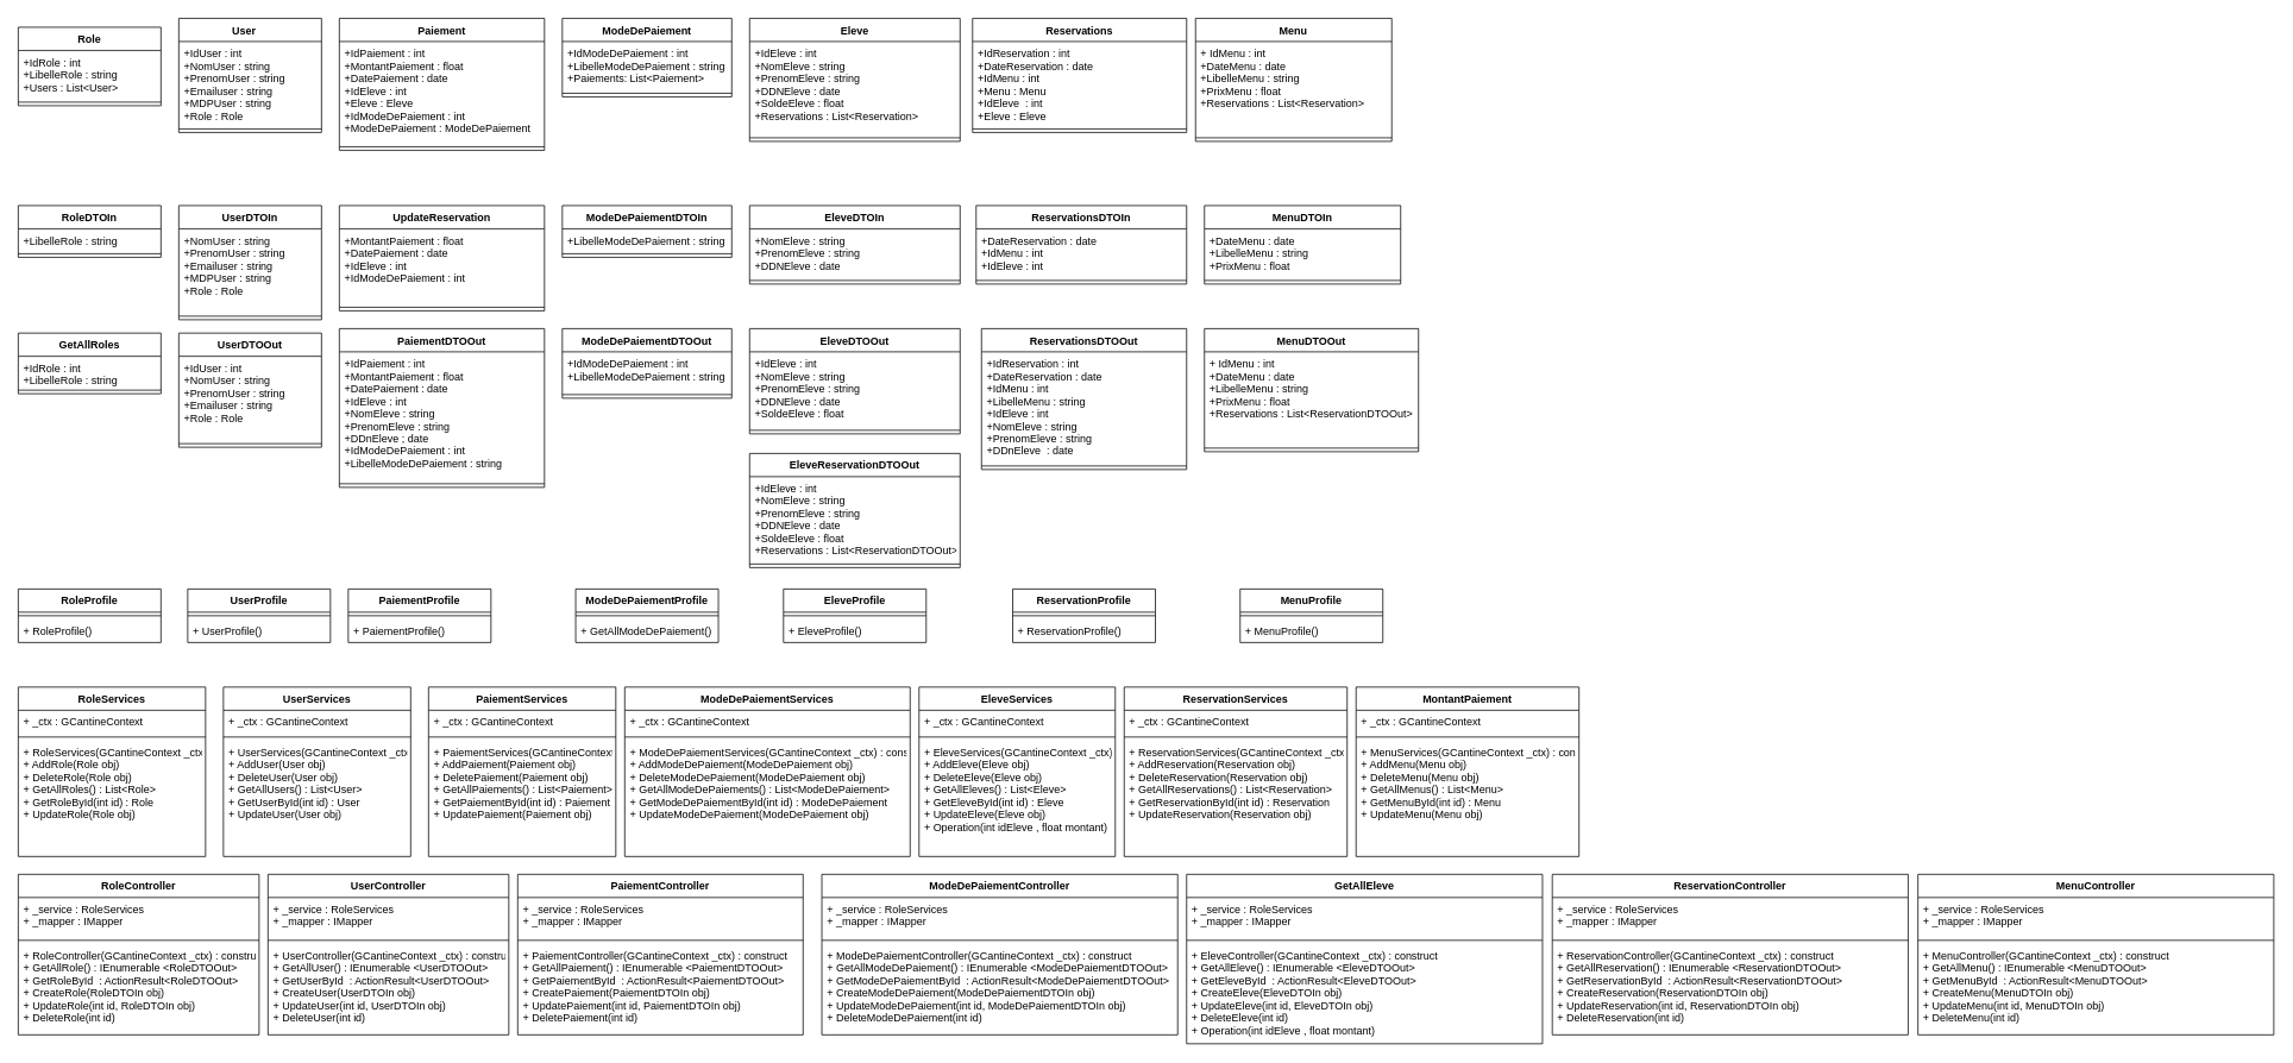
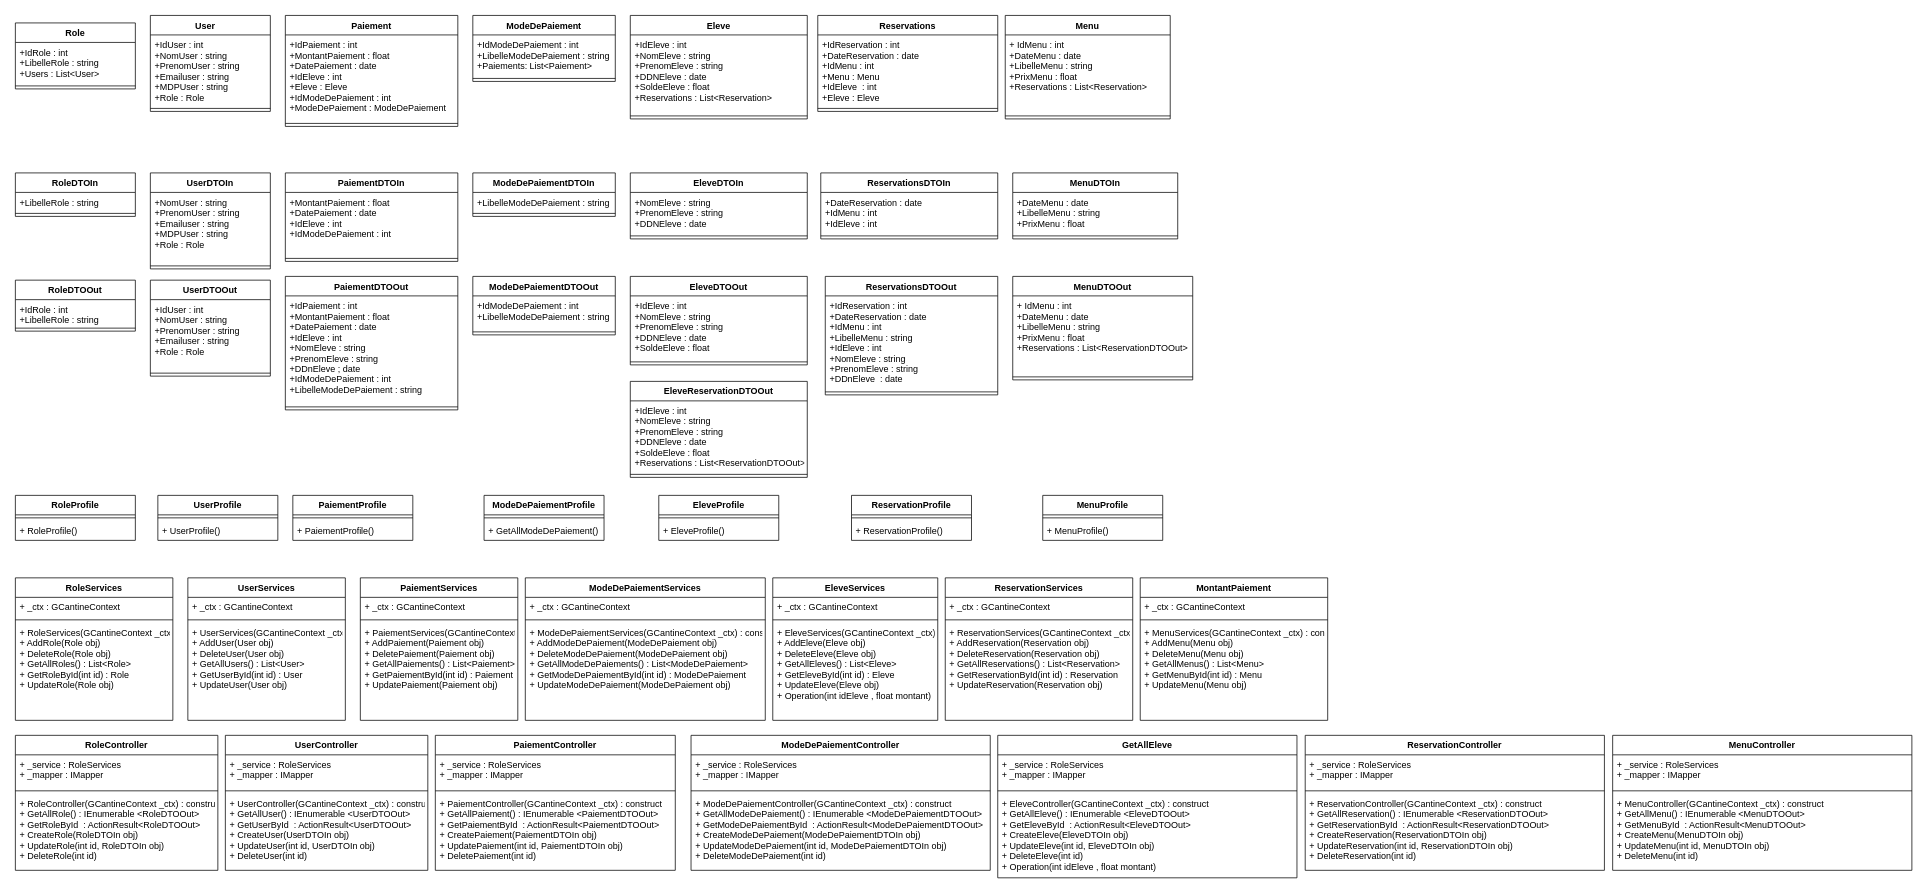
- <mxCell id="38" value="UpdateReservation" style="swimlane;fontStyle=1;align=center;verticalAlign=top;childLayout=stackLayout;horizontal=1;startSize=26;horizontalStack=0;resizeParent=1;resizeParentMax=0;resizeLast=0;collapsible=1;marginBottom=0;" vertex="1" parent="1"><mxGeometry x="380" y="230" width="230" height="118" as="geometry" /></mxCell>
+ <mxCell id="38" value="PaiementDTOIn" style="swimlane;fontStyle=1;align=center;verticalAlign=top;childLayout=stackLayout;horizontal=1;startSize=26;horizontalStack=0;resizeParent=1;resizeParentMax=0;resizeLast=0;collapsible=1;marginBottom=0;" vertex="1" parent="1"><mxGeometry x="380" y="230" width="230" height="118" as="geometry" /></mxCell>
- <mxCell id="26" value="GetAllRoles" style="swimlane;fontStyle=1;align=center;verticalAlign=top;childLayout=stackLayout;horizontal=1;startSize=26;horizontalStack=0;resizeParent=1;resizeParentMax=0;resizeLast=0;collapsible=1;marginBottom=0;" vertex="1" parent="1"><mxGeometry x="20" y="373" width="160" height="68" as="geometry" /></mxCell>
+ <mxCell id="26" value="RoleDTOOut" style="swimlane;fontStyle=1;align=center;verticalAlign=top;childLayout=stackLayout;horizontal=1;startSize=26;horizontalStack=0;resizeParent=1;resizeParentMax=0;resizeLast=0;collapsible=1;marginBottom=0;" vertex="1" parent="1"><mxGeometry x="20" y="373" width="160" height="68" as="geometry" /></mxCell>
